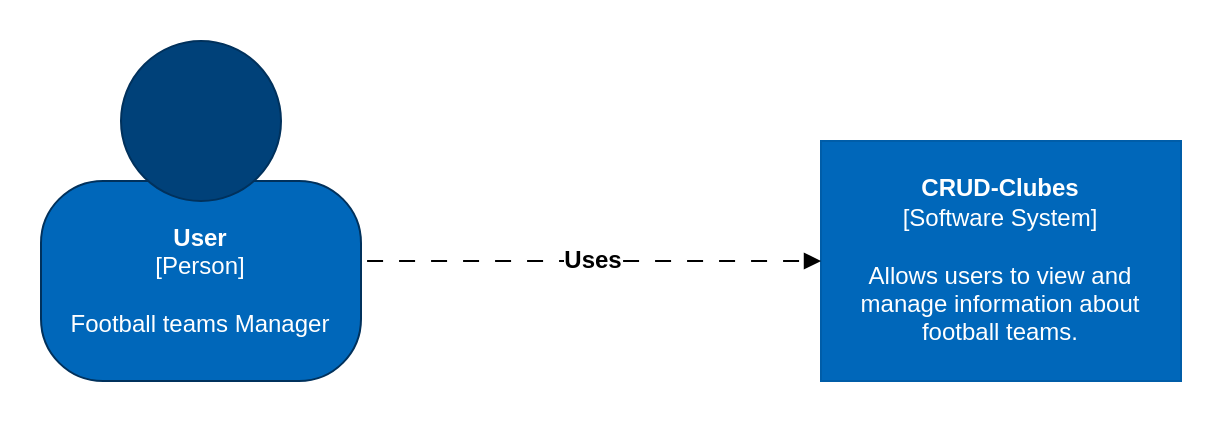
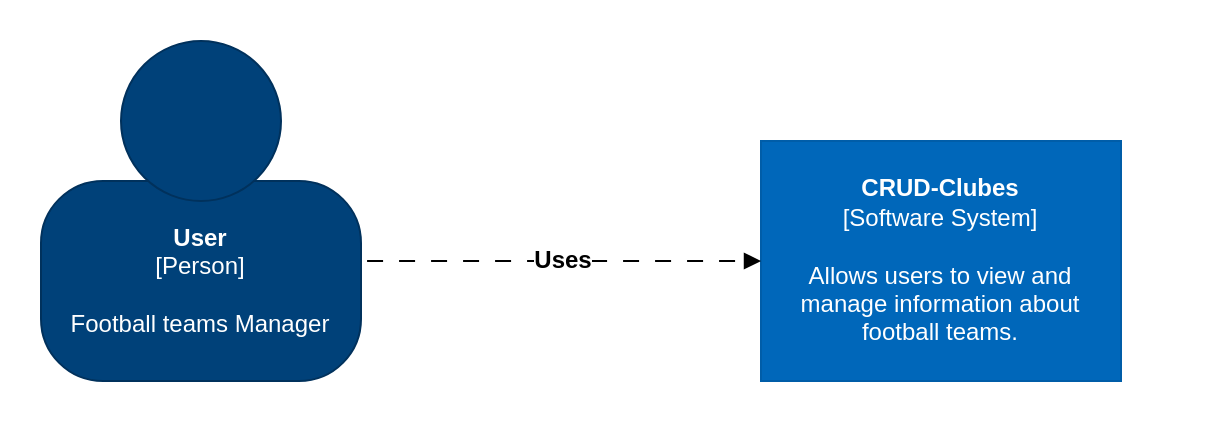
- <mxCell id="2" value="&lt;div style=&quot;font-size: 12px&quot;&gt;&lt;span style=&quot;font-size: 12px&quot;&gt;&lt;b style=&quot;font-size: 12px&quot;&gt;CRUD-Clubes&lt;/b&gt;&lt;/span&gt;&lt;/div&gt;&lt;div style=&quot;font-size: 12px&quot;&gt;&lt;span style=&quot;font-size: 12px&quot;&gt;[Software System]&lt;/span&gt;&lt;/div&gt;&lt;div style=&quot;font-size: 12px&quot;&gt;&lt;span style=&quot;font-size: 12px&quot;&gt;&lt;br style=&quot;font-size: 12px&quot;&gt;&lt;/span&gt;&lt;/div&gt;&lt;font style=&quot;font-size: 12px&quot;&gt;Allows users to view and manage information about football teams.&lt;/font&gt;" style="rounded=0;whiteSpace=wrap;html=1;fillColor=#0067BA;fontColor=#FFFFFF;strokeColor=#005DA8;resizable=0;fontSize=12;" parent="1" vertex="1"><mxGeometry x="410" y="70" width="180" height="120" as="geometry" /></mxCell>
+ <mxCell id="2" value="&lt;div style=&quot;font-size: 12px&quot;&gt;&lt;span style=&quot;font-size: 12px&quot;&gt;&lt;b style=&quot;font-size: 12px&quot;&gt;CRUD-Clubes&lt;/b&gt;&lt;/span&gt;&lt;/div&gt;&lt;div style=&quot;font-size: 12px&quot;&gt;&lt;span style=&quot;font-size: 12px&quot;&gt;[Software System]&lt;/span&gt;&lt;/div&gt;&lt;div style=&quot;font-size: 12px&quot;&gt;&lt;span style=&quot;font-size: 12px&quot;&gt;&lt;br style=&quot;font-size: 12px&quot;&gt;&lt;/span&gt;&lt;/div&gt;&lt;font style=&quot;font-size: 12px&quot;&gt;Allows users to view and manage information about football teams.&lt;/font&gt;" style="rounded=0;whiteSpace=wrap;html=1;fillColor=#0067BA;fontColor=#FFFFFF;strokeColor=#005DA8;resizable=0;fontSize=12;" parent="1" vertex="1"><mxGeometry x="380" y="70" width="180" height="120" as="geometry" /></mxCell>
- <mxCell id="5" value="&lt;div style=&quot;color: rgb(255 , 255 , 255) ; white-space: normal&quot;&gt;&lt;font style=&quot;font-size: 12px&quot;&gt;&lt;span&gt;&lt;b&gt;User&lt;/b&gt;&lt;/span&gt;&lt;/font&gt;&lt;/div&gt;&lt;div style=&quot;color: rgb(255 , 255 , 255) ; white-space: normal&quot;&gt;&lt;font style=&quot;font-size: 12px&quot;&gt;[Person]&lt;/font&gt;&lt;/div&gt;&lt;div style=&quot;color: rgb(255 , 255 , 255) ; white-space: normal&quot;&gt;&lt;font style=&quot;font-size: 12px&quot;&gt;&lt;span&gt;&lt;br&gt;&lt;/span&gt;&lt;/font&gt;&lt;/div&gt;&lt;div style=&quot;color: rgb(255 , 255 , 255) ; white-space: normal&quot;&gt;&lt;font style=&quot;font-size: 12px&quot;&gt;Football teams Manager&lt;br&gt;&lt;/font&gt;&lt;/div&gt;" style="rounded=1;whiteSpace=wrap;html=1;strokeColor=#00315C;fillColor=#0067ba;fontColor=#000000;arcSize=31;" vertex="1" parent="4"><mxGeometry y="70" width="160" height="100" as="geometry" /></mxCell>
+ <mxCell id="5" value="&lt;div style=&quot;color: rgb(255 , 255 , 255) ; white-space: normal&quot;&gt;&lt;font style=&quot;font-size: 12px&quot;&gt;&lt;span&gt;&lt;b&gt;User&lt;/b&gt;&lt;/span&gt;&lt;/font&gt;&lt;/div&gt;&lt;div style=&quot;color: rgb(255 , 255 , 255) ; white-space: normal&quot;&gt;&lt;font style=&quot;font-size: 12px&quot;&gt;[Person]&lt;/font&gt;&lt;/div&gt;&lt;div style=&quot;color: rgb(255 , 255 , 255) ; white-space: normal&quot;&gt;&lt;font style=&quot;font-size: 12px&quot;&gt;&lt;span&gt;&lt;br&gt;&lt;/span&gt;&lt;/font&gt;&lt;/div&gt;&lt;div style=&quot;color: rgb(255 , 255 , 255) ; white-space: normal&quot;&gt;&lt;font style=&quot;font-size: 12px&quot;&gt;Football teams Manager&lt;br&gt;&lt;/font&gt;&lt;/div&gt;" style="rounded=1;whiteSpace=wrap;html=1;strokeColor=#00315C;fillColor=#004179;fontColor=#000000;arcSize=31;" vertex="1" parent="4"><mxGeometry y="70" width="160" height="100" as="geometry" /></mxCell>
